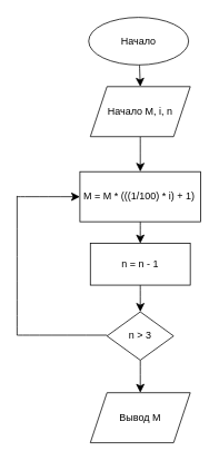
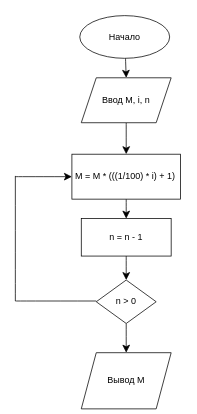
- <mxCell id="5" value="Начало M, i, n" style="shape=parallelogram;perimeter=parallelogramPerimeter;whiteSpace=wrap;html=1;fixedSize=1;" vertex="1" parent="1"><mxGeometry x="108" y="103" width="120" height="60" as="geometry" /></mxCell>
+ <mxCell id="5" value="Ввод M, i, n" style="shape=parallelogram;perimeter=parallelogramPerimeter;whiteSpace=wrap;html=1;fixedSize=1;" vertex="1" parent="1"><mxGeometry x="108" y="103" width="120" height="60" as="geometry" /></mxCell>
- <mxCell id="11" value="n &amp;gt; 3" style="rhombus;whiteSpace=wrap;html=1;" vertex="1" parent="1"><mxGeometry x="128" y="373" width="80" height="58" as="geometry" /></mxCell>
+ <mxCell id="11" value="n &amp;gt; 0" style="rhombus;whiteSpace=wrap;html=1;" vertex="1" parent="1"><mxGeometry x="128" y="373" width="80" height="58" as="geometry" /></mxCell>
- <mxCell id="15" value="Вывод M" style="shape=parallelogram;perimeter=parallelogramPerimeter;whiteSpace=wrap;html=1;fixedSize=1;" vertex="1" parent="1"><mxGeometry x="108" y="469.998" width="120" height="60" as="geometry" /></mxCell>
+ <mxCell id="15" value="Вывод M" style="shape=parallelogram;perimeter=parallelogramPerimeter;whiteSpace=wrap;html=1;fixedSize=1;" vertex="1" parent="1"><mxGeometry x="108" y="469.998" width="120" height="75" as="geometry" /></mxCell>
